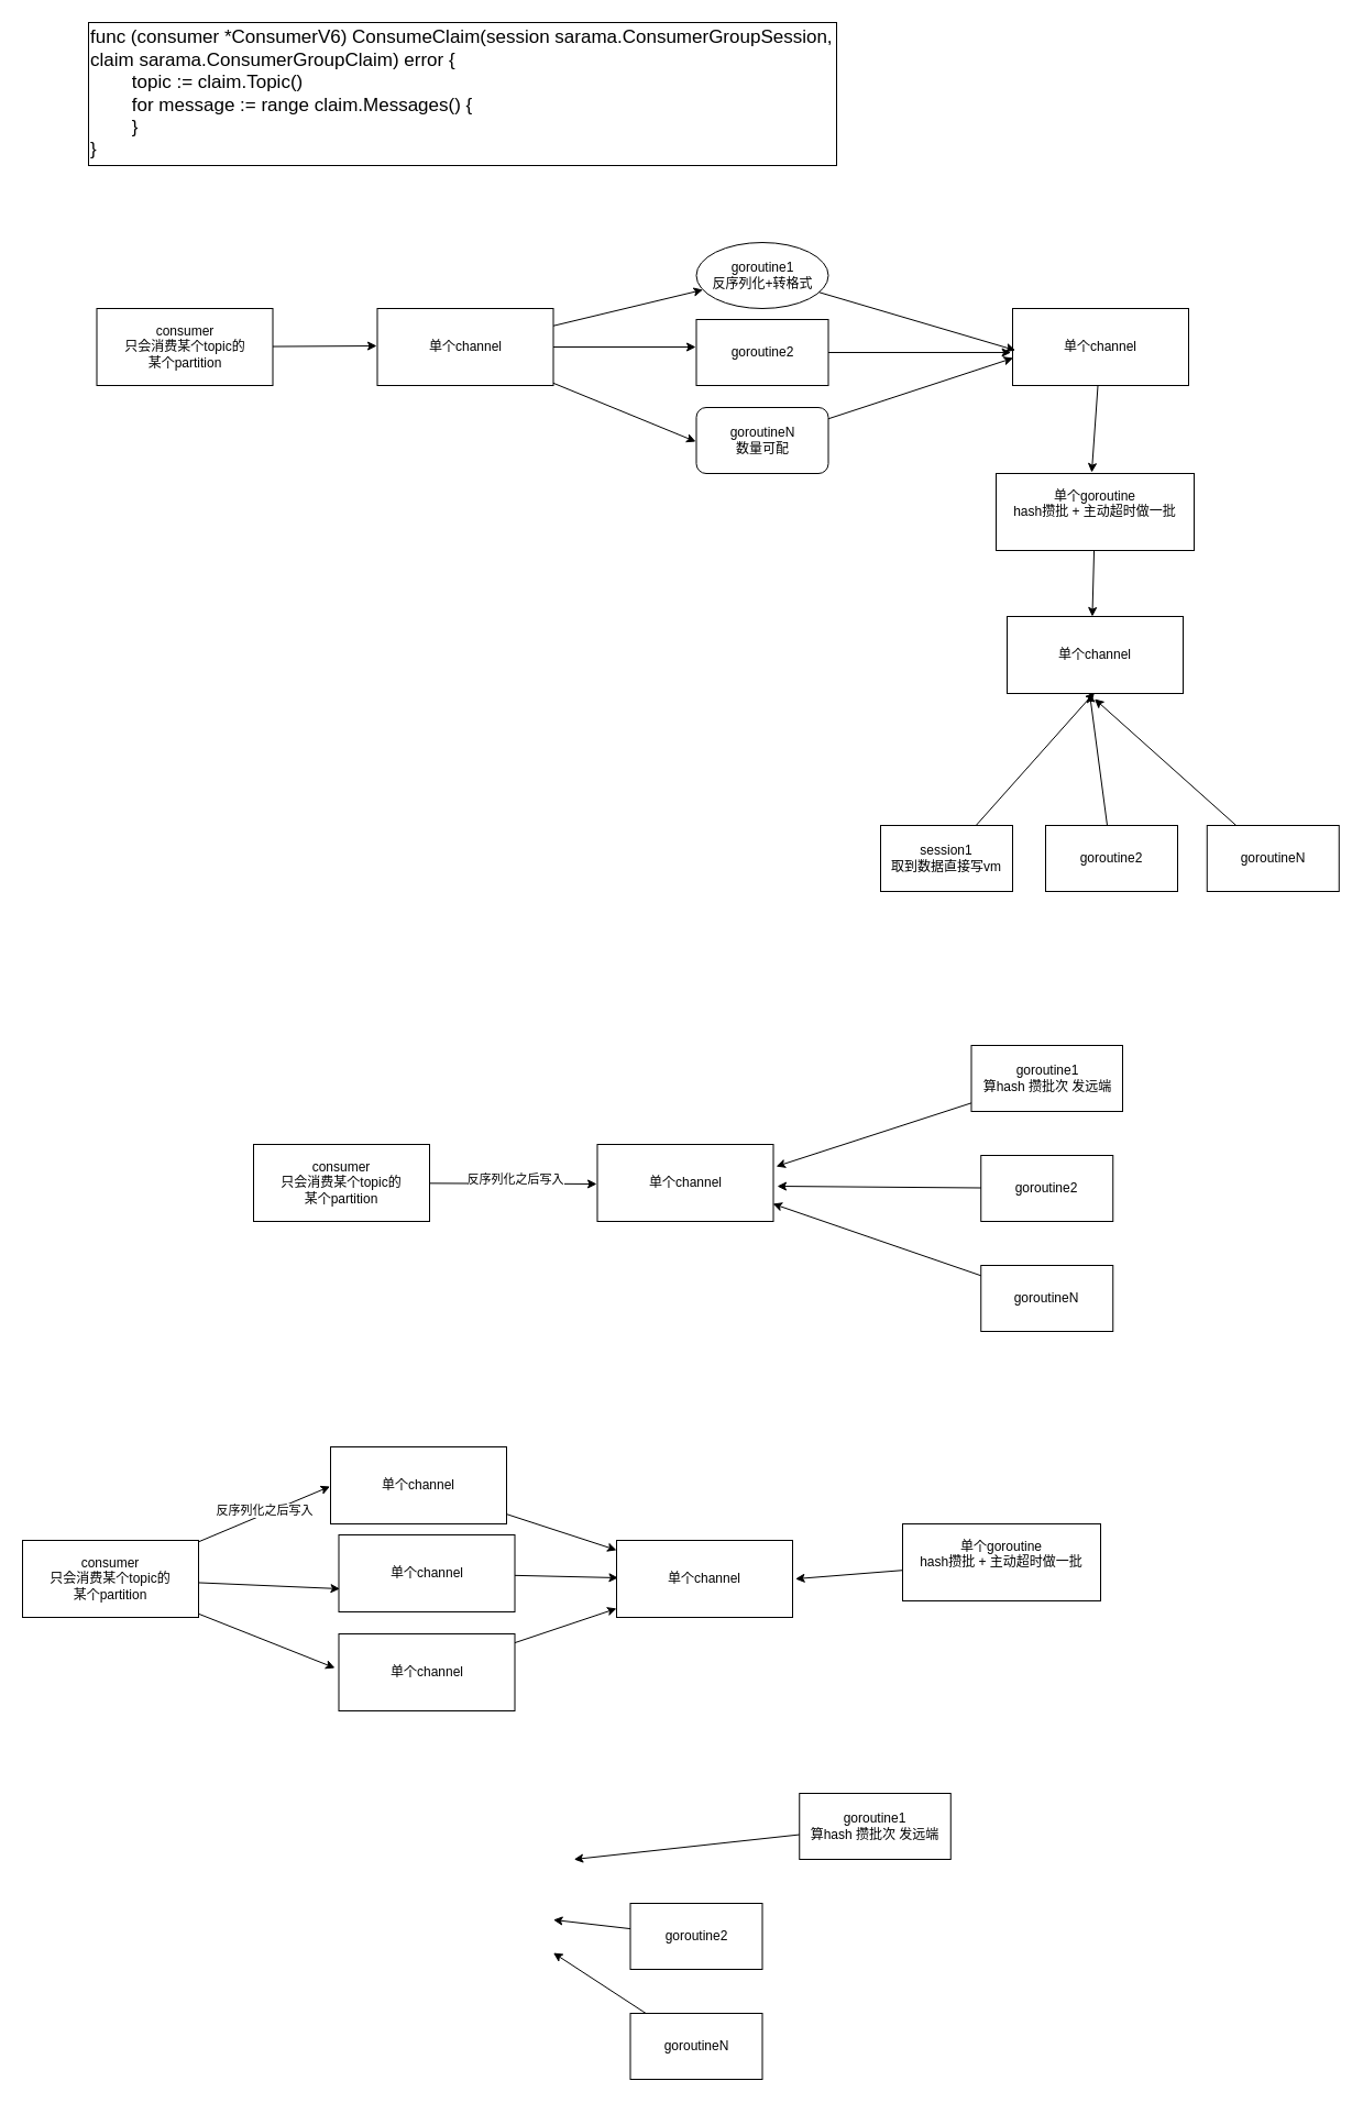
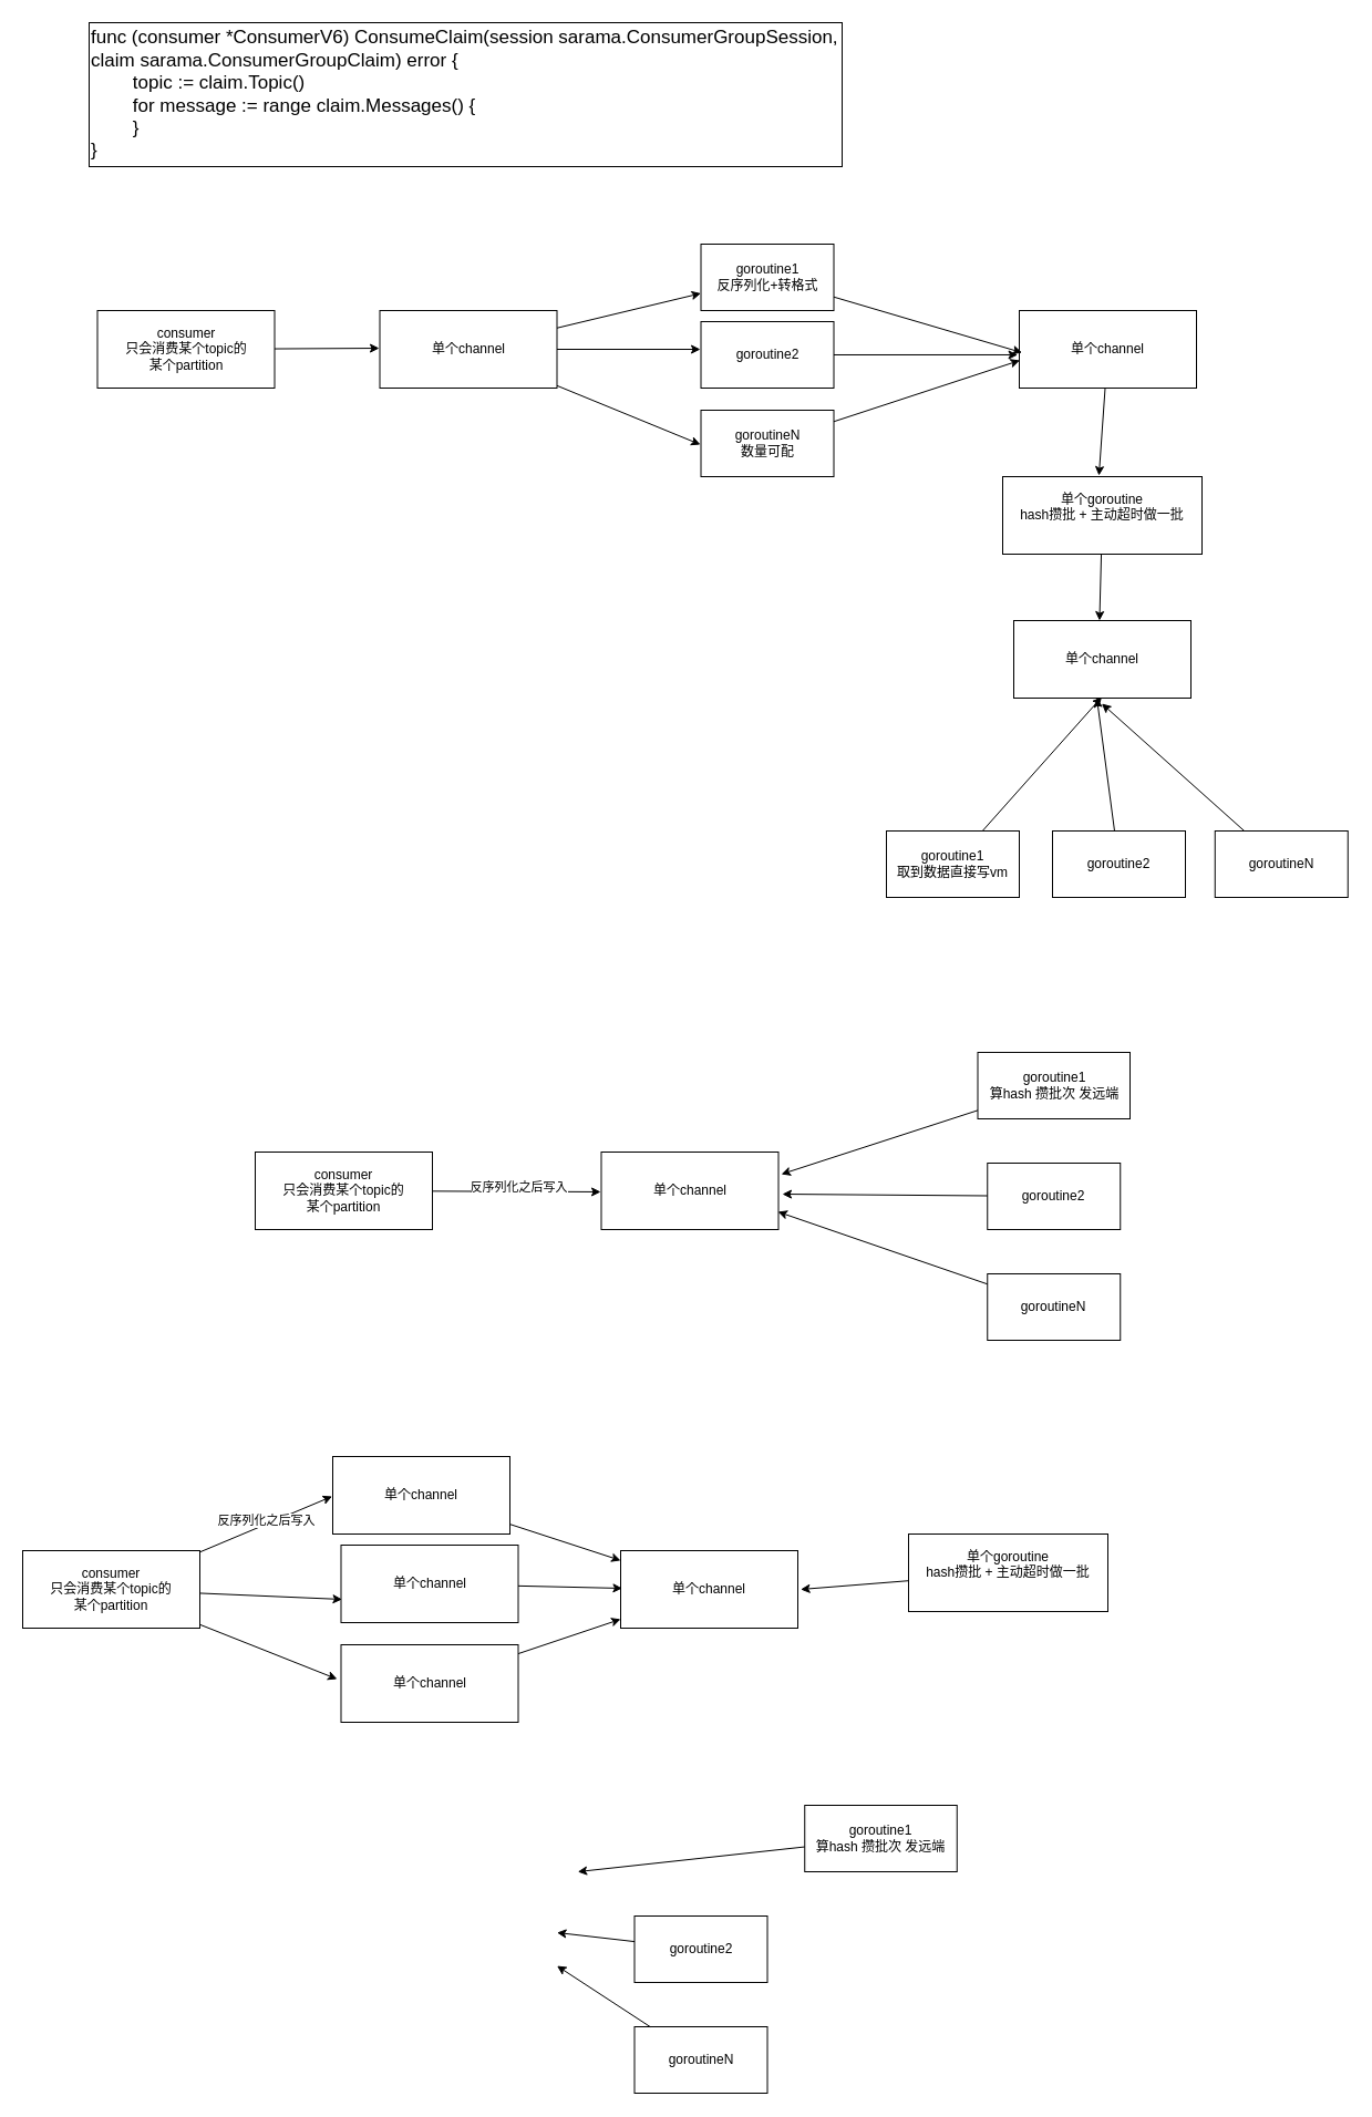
- <mxCell id="7" value="&lt;div&gt;goroutine1&lt;br&gt;反序列化+转格式&lt;/div&gt;" style="ellipse;whiteSpace=wrap;html=1;" vertex="1" parent="1"><mxGeometry x="632.5" y="220" width="120" height="60" as="geometry" /></mxCell>
+ <mxCell id="7" value="&lt;div&gt;goroutine1&lt;br&gt;反序列化+转格式&lt;/div&gt;" style="rounded=0;whiteSpace=wrap;html=1;" vertex="1" parent="1"><mxGeometry x="632.5" y="220" width="120" height="60" as="geometry" /></mxCell>
- <mxCell id="9" value="&lt;div&gt;goroutineN&lt;br&gt;数量可配&lt;/div&gt;" style="whiteSpace=wrap;html=1;rounded=1;" vertex="1" parent="1"><mxGeometry x="632.5" y="370" width="120" height="60" as="geometry" /></mxCell>
+ <mxCell id="9" value="&lt;div&gt;goroutineN&lt;br&gt;数量可配&lt;/div&gt;" style="rounded=0;whiteSpace=wrap;html=1;" vertex="1" parent="1"><mxGeometry x="632.5" y="370" width="120" height="60" as="geometry" /></mxCell>
- <mxCell id="18" value="session1&lt;br&gt;取到数据直接写vm" style="rounded=0;whiteSpace=wrap;html=1;" vertex="1" parent="1"><mxGeometry x="800" y="750" width="120" height="60" as="geometry" /></mxCell>
+ <mxCell id="18" value="goroutine1&lt;br&gt;取到数据直接写vm" style="rounded=0;whiteSpace=wrap;html=1;" vertex="1" parent="1"><mxGeometry x="800" y="750" width="120" height="60" as="geometry" /></mxCell>
